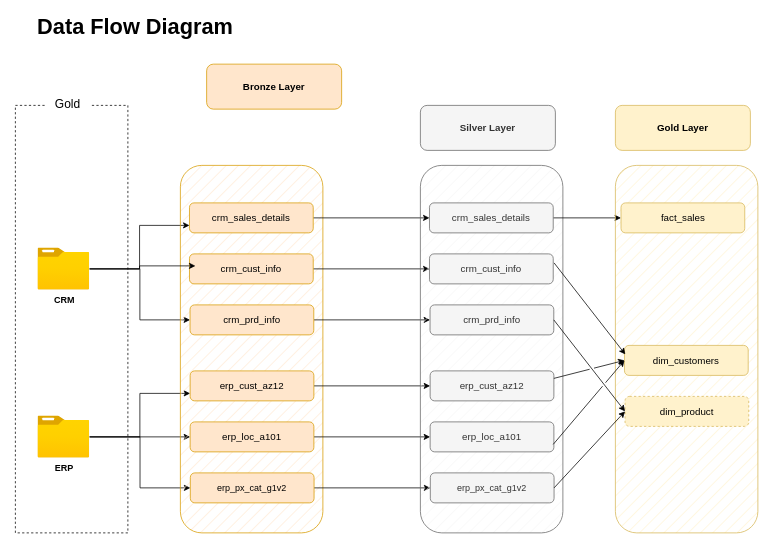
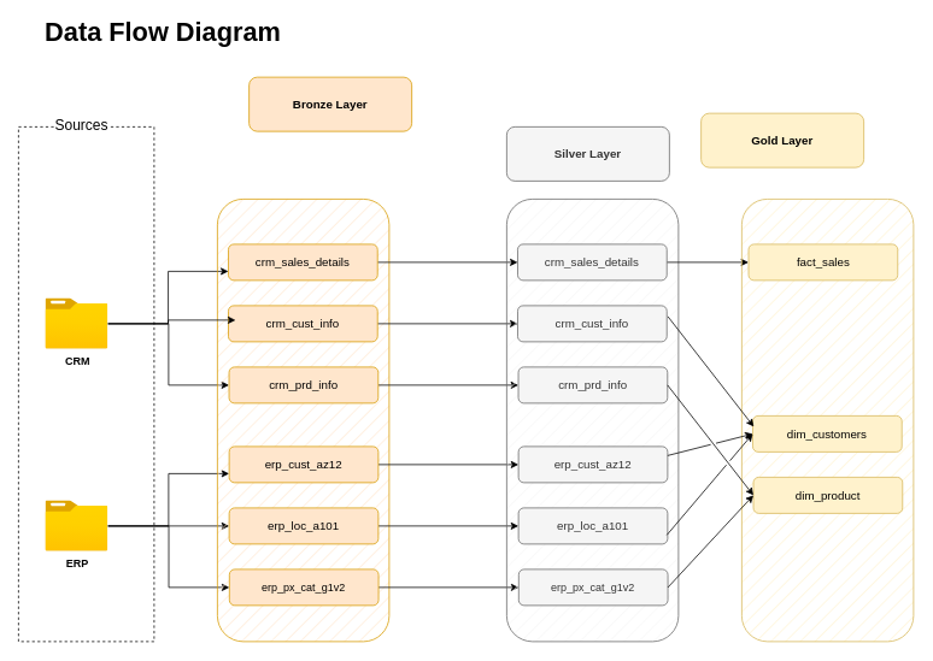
- <mxCell id="4" value="&lt;font style=&quot;font-size: 16px;&quot;&gt;Gold&lt;/font&gt;" style="text;html=1;align=center;verticalAlign=middle;whiteSpace=wrap;rounded=0;fillColor=default;" parent="1" vertex="1"><mxGeometry x="60" y="123" width="60" height="30" as="geometry" /></mxCell>
+ <mxCell id="4" value="&lt;font style=&quot;font-size: 16px;&quot;&gt;Sources&lt;/font&gt;" style="text;html=1;align=center;verticalAlign=middle;whiteSpace=wrap;rounded=0;fillColor=default;" parent="1" vertex="1"><mxGeometry x="60" y="123" width="60" height="30" as="geometry" /></mxCell>
- <mxCell id="37" value="&lt;b&gt;&lt;font style=&quot;font-size: 13px;&quot;&gt;Gold Layer&lt;/font&gt;&lt;/b&gt;" style="rounded=1;whiteSpace=wrap;html=1;fillColor=#fff2cc;strokeColor=#d6b656;" vertex="1" parent="1"><mxGeometry x="820" y="140" width="180" height="60" as="geometry" /></mxCell>
+ <mxCell id="37" value="&lt;b&gt;&lt;font style=&quot;font-size: 13px;&quot;&gt;Gold Layer&lt;/font&gt;&lt;/b&gt;" style="rounded=1;whiteSpace=wrap;html=1;fillColor=#fff2cc;strokeColor=#d6b656;" vertex="1" parent="1"><mxGeometry x="775" y="125" width="180" height="60" as="geometry" /></mxCell>
- <mxCell id="40" value="&lt;font style=&quot;font-size: 13px;&quot;&gt;dim_product&lt;/font&gt;" style="rounded=1;whiteSpace=wrap;html=1;fillColor=#fff2cc;strokeColor=#d6b656;dashed=1;" vertex="1" parent="1"><mxGeometry x="832.87" y="528" width="165" height="40" as="geometry" /></mxCell>
+ <mxCell id="40" value="&lt;font style=&quot;font-size: 13px;&quot;&gt;dim_product&lt;/font&gt;" style="rounded=1;whiteSpace=wrap;html=1;fillColor=#fff2cc;strokeColor=#d6b656;" vertex="1" parent="1"><mxGeometry x="832.87" y="528" width="165" height="40" as="geometry" /></mxCell>
